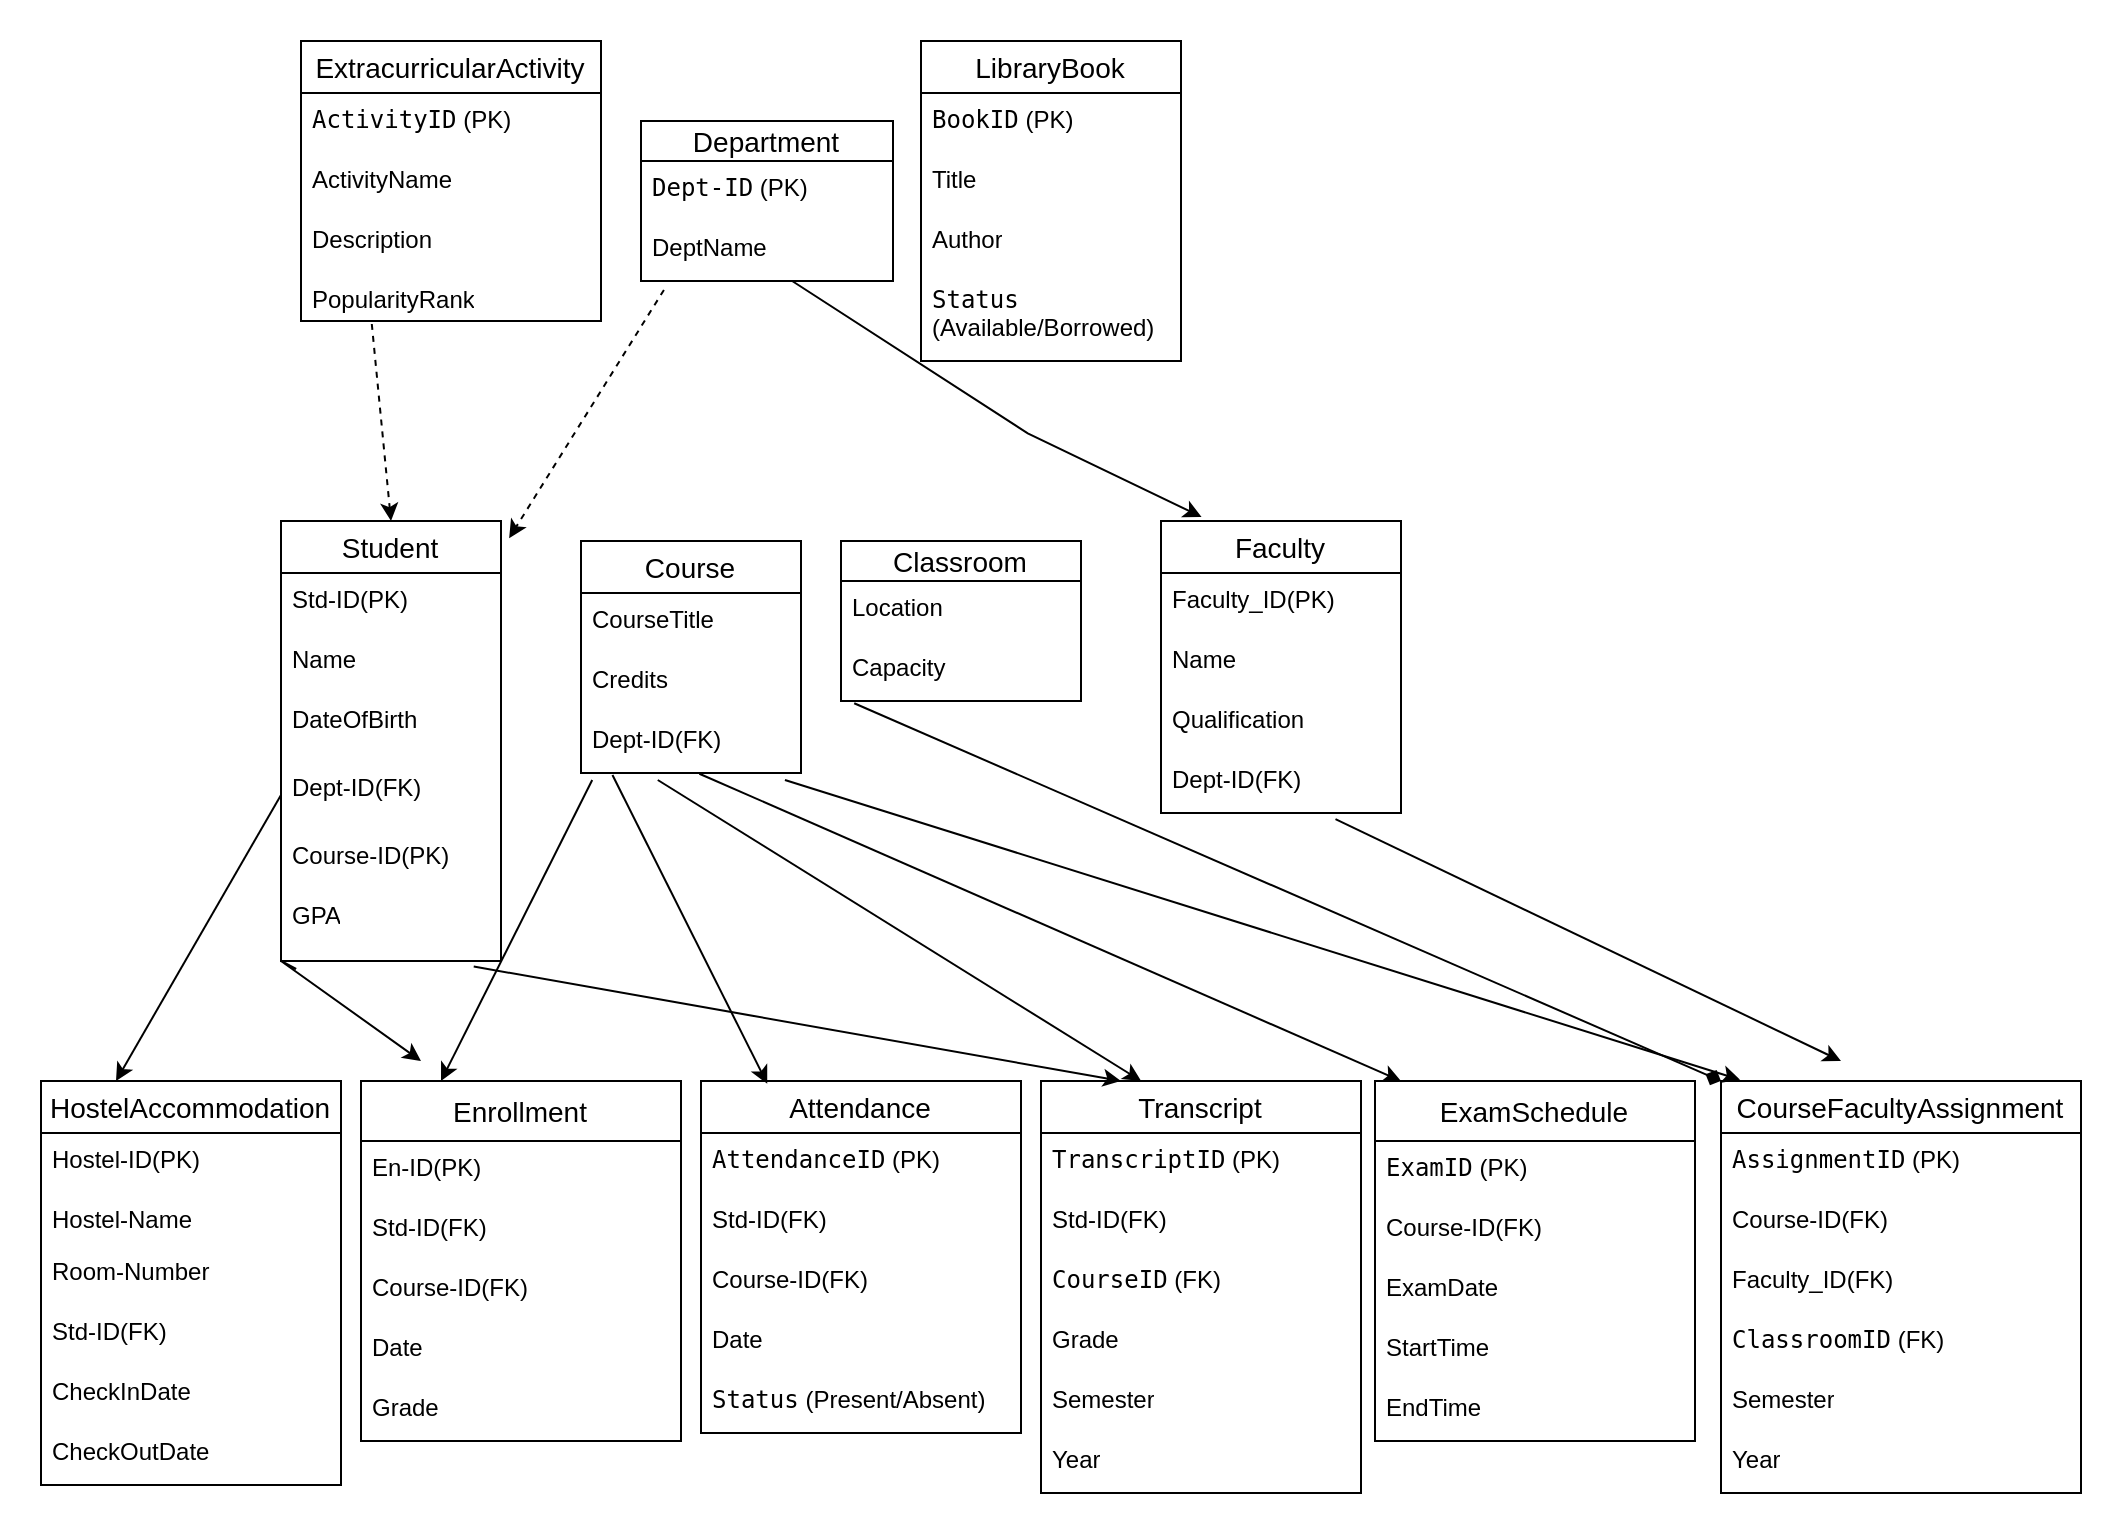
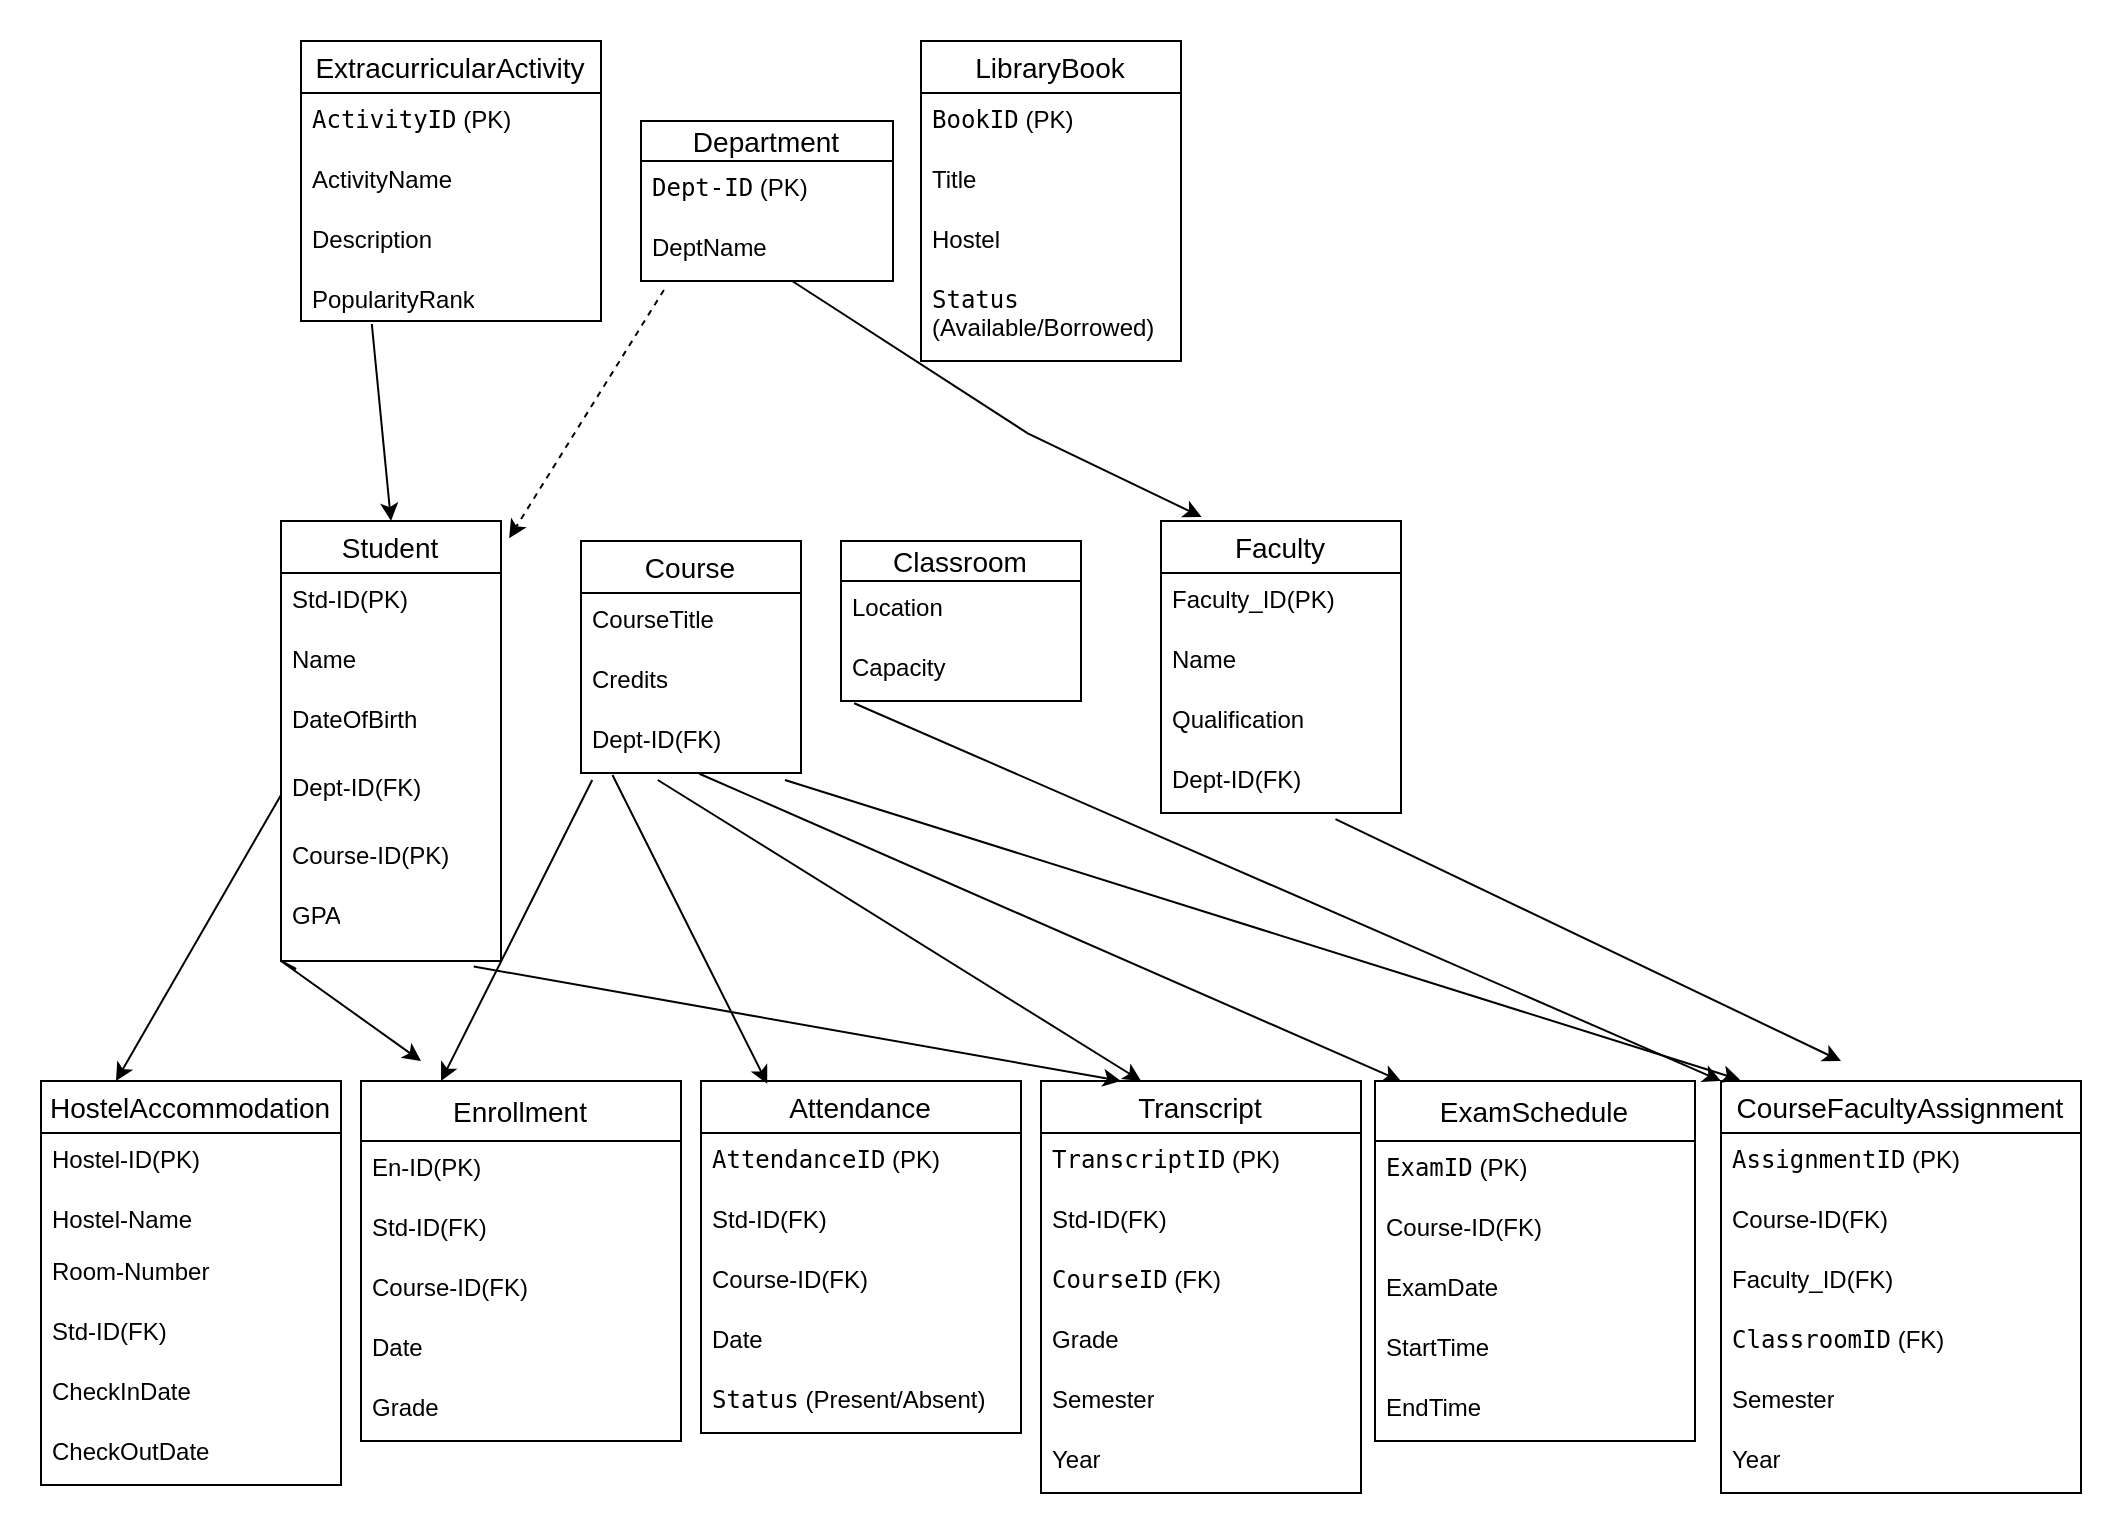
- <mxCell id="71" value="Author" style="text;strokeColor=none;fillColor=none;spacingLeft=4;spacingRight=4;overflow=hidden;rotatable=0;points=[[0,0.5],[1,0.5]];portConstraint=eastwest;fontSize=12;whiteSpace=wrap;html=1;" parent="68" vertex="1"><mxGeometry y="86" width="130" height="30" as="geometry" /></mxCell>
+ <mxCell id="71" value="Hostel" style="text;strokeColor=none;fillColor=none;spacingLeft=4;spacingRight=4;overflow=hidden;rotatable=0;points=[[0,0.5],[1,0.5]];portConstraint=eastwest;fontSize=12;whiteSpace=wrap;html=1;" parent="68" vertex="1"><mxGeometry y="86" width="130" height="30" as="geometry" /></mxCell>
- <mxCell id="75" value="" style="endArrow=classic;html=1;rounded=0;exitX=0.236;exitY=1.062;exitDx=0;exitDy=0;exitPerimeter=0;entryX=0.5;entryY=0;entryDx=0;entryDy=0;dashed=1;" parent="1" source="64" target="2" edge="1"><mxGeometry width="50" height="50" relative="1" as="geometry"><mxPoint x="190" y="230" as="sourcePoint" /><mxPoint x="240" y="180" as="targetPoint" /></mxGeometry></mxCell>
+ <mxCell id="75" value="" style="endArrow=classic;html=1;rounded=0;exitX=0.236;exitY=1.062;exitDx=0;exitDy=0;exitPerimeter=0;entryX=0.5;entryY=0;entryDx=0;entryDy=0;" parent="1" source="64" target="2" edge="1"><mxGeometry width="50" height="50" relative="1" as="geometry"><mxPoint x="190" y="230" as="sourcePoint" /><mxPoint x="240" y="180" as="targetPoint" /></mxGeometry></mxCell>
- <mxCell id="84" value="" style="endArrow=diamond;html=1;rounded=0;entryX=0;entryY=0;entryDx=0;entryDy=0;exitX=0.055;exitY=1.037;exitDx=0;exitDy=0;exitPerimeter=0;" parent="1" source="15" target="40" edge="1"><mxGeometry width="50" height="50" relative="1" as="geometry"><mxPoint x="430" y="360" as="sourcePoint" /><mxPoint x="580" y="390" as="targetPoint" /></mxGeometry></mxCell>
+ <mxCell id="84" value="" style="endArrow=classic;html=1;rounded=0;entryX=0;entryY=0;entryDx=0;entryDy=0;exitX=0.055;exitY=1.037;exitDx=0;exitDy=0;exitPerimeter=0;" parent="1" source="15" target="40" edge="1"><mxGeometry width="50" height="50" relative="1" as="geometry"><mxPoint x="430" y="360" as="sourcePoint" /><mxPoint x="580" y="390" as="targetPoint" /></mxGeometry></mxCell>
